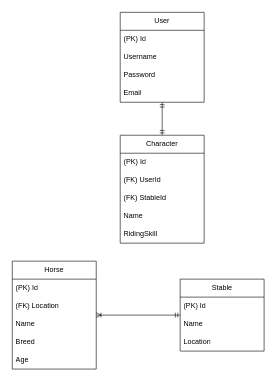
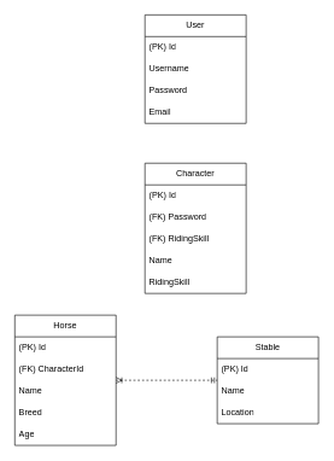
- <mxCell id="2" style="edgeStyle=orthogonalEdgeStyle;rounded=0;orthogonalLoop=1;jettySize=auto;html=1;startArrow=ERmandOne;startFill=0;endArrow=ERmandOne;endFill=0;" edge="1" parent="1" source="3" target="19"><mxGeometry relative="1" as="geometry" /></mxCell>
- <mxCell id="21" value="(FK) UserId" style="text;strokeColor=none;fillColor=none;align=left;verticalAlign=middle;spacingLeft=4;spacingRight=4;overflow=hidden;points=[[0,0.5],[1,0.5]];portConstraint=eastwest;rotatable=0;whiteSpace=wrap;html=1;" vertex="1" parent="19"><mxGeometry y="60" width="140" height="30" as="geometry" /></mxCell>
+ <mxCell id="21" value="(FK) Password" style="text;strokeColor=none;fillColor=none;align=left;verticalAlign=middle;spacingLeft=4;spacingRight=4;overflow=hidden;points=[[0,0.5],[1,0.5]];portConstraint=eastwest;rotatable=0;whiteSpace=wrap;html=1;" vertex="1" parent="19"><mxGeometry y="60" width="140" height="30" as="geometry" /></mxCell>
- <mxCell id="22" value="(FK) StableId" style="text;strokeColor=none;fillColor=none;align=left;verticalAlign=middle;spacingLeft=4;spacingRight=4;overflow=hidden;points=[[0,0.5],[1,0.5]];portConstraint=eastwest;rotatable=0;whiteSpace=wrap;html=1;" vertex="1" parent="19"><mxGeometry y="90" width="140" height="30" as="geometry" /></mxCell>
+ <mxCell id="22" value="(FK) RidingSkill" style="text;strokeColor=none;fillColor=none;align=left;verticalAlign=middle;spacingLeft=4;spacingRight=4;overflow=hidden;points=[[0,0.5],[1,0.5]];portConstraint=eastwest;rotatable=0;whiteSpace=wrap;html=1;" vertex="1" parent="19"><mxGeometry y="90" width="140" height="30" as="geometry" /></mxCell>
- <mxCell id="15" value="(FK) Location" style="text;strokeColor=none;fillColor=none;align=left;verticalAlign=middle;spacingLeft=4;spacingRight=4;overflow=hidden;points=[[0,0.5],[1,0.5]];portConstraint=eastwest;rotatable=0;whiteSpace=wrap;html=1;" vertex="1" parent="13"><mxGeometry y="60" width="140" height="30" as="geometry" /></mxCell>
+ <mxCell id="15" value="(FK) CharacterId" style="text;strokeColor=none;fillColor=none;align=left;verticalAlign=middle;spacingLeft=4;spacingRight=4;overflow=hidden;points=[[0,0.5],[1,0.5]];portConstraint=eastwest;rotatable=0;whiteSpace=wrap;html=1;" vertex="1" parent="13"><mxGeometry y="60" width="140" height="30" as="geometry" /></mxCell>
- <mxCell id="12" style="edgeStyle=orthogonalEdgeStyle;rounded=0;orthogonalLoop=1;jettySize=auto;html=1;startArrow=ERoneToMany;startFill=0;endArrow=ERmandOne;endFill=0;" edge="1" parent="1" source="13" target="8"><mxGeometry relative="1" as="geometry" /></mxCell>
+ <mxCell id="12" style="edgeStyle=orthogonalEdgeStyle;rounded=0;orthogonalLoop=1;jettySize=auto;html=1;startArrow=ERoneToMany;startFill=0;endArrow=ERmandOne;endFill=0;dashed=1;" edge="1" parent="1" source="13" target="8"><mxGeometry relative="1" as="geometry" /></mxCell>
